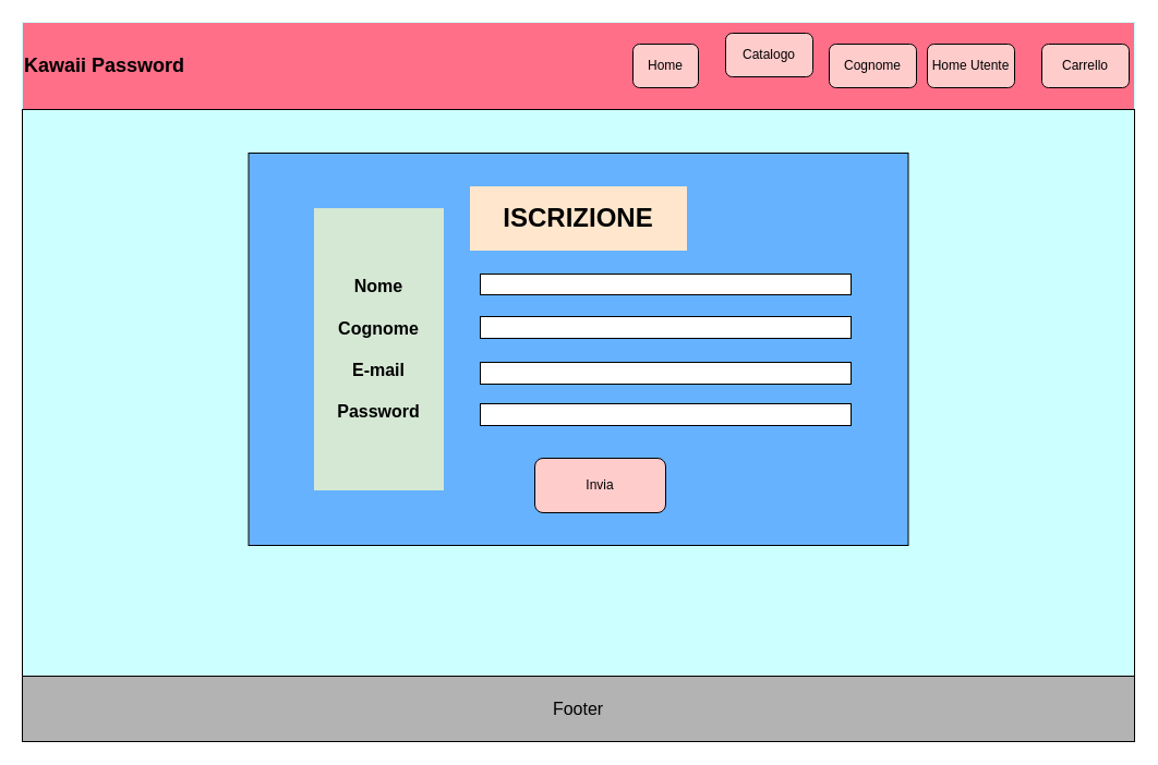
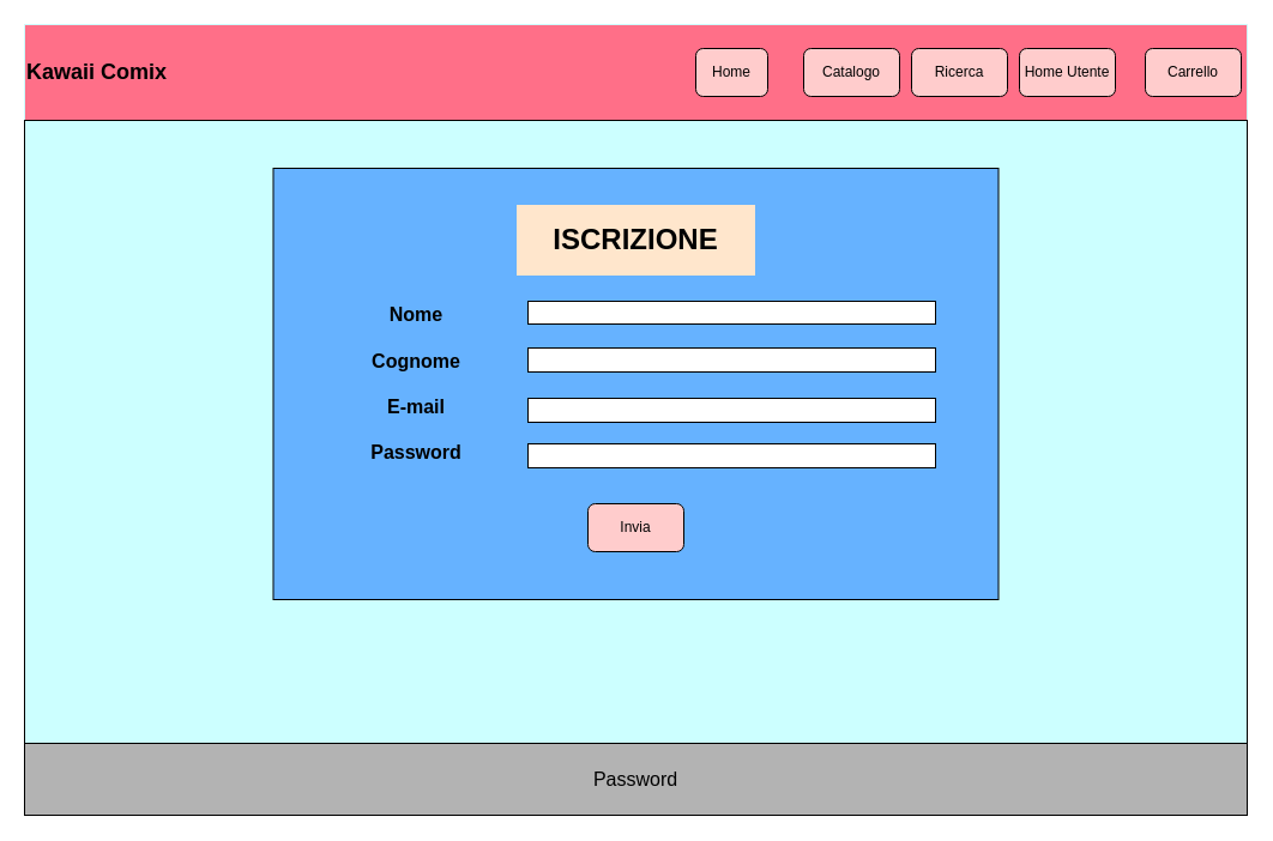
- <mxCell id="5" value="Catalogo" style="rounded=1;whiteSpace=wrap;html=1;fillColor=#FFCCCC;" vertex="1" parent="2"><mxGeometry x="645" y="10" width="80" height="40" as="geometry" /></mxCell>
+ <mxCell id="5" value="Catalogo" style="rounded=1;whiteSpace=wrap;html=1;fillColor=#FFCCCC;" vertex="1" parent="2"><mxGeometry x="650" y="20" width="80" height="40" as="geometry" /></mxCell>
- <mxCell id="2" value="&lt;font style=&quot;font-size: 18px;&quot;&gt;Kawaii Password&lt;/font&gt;" style="swimlane;whiteSpace=wrap;html=1;startSize=80;fillColor=#FF6F88;align=left;strokeColor=#CCFFFF;" vertex="1" parent="1"><mxGeometry x="20" y="20" width="1020" height="644" as="geometry" /></mxCell>
+ <mxCell id="2" value="&lt;font style=&quot;font-size: 18px;&quot;&gt;Kawaii Comix&lt;/font&gt;" style="swimlane;whiteSpace=wrap;html=1;startSize=80;fillColor=#FF6F88;align=left;strokeColor=#CCFFFF;" vertex="1" parent="1"><mxGeometry x="20" y="20" width="1020" height="644" as="geometry" /></mxCell>
- <mxCell id="6" value="Cognome" style="rounded=1;whiteSpace=wrap;html=1;fillColor=#FFCCCC;" vertex="1" parent="2"><mxGeometry x="740" y="20" width="80" height="40" as="geometry" /></mxCell>
+ <mxCell id="6" value="Ricerca" style="rounded=1;whiteSpace=wrap;html=1;fillColor=#FFCCCC;" vertex="1" parent="2"><mxGeometry x="740" y="20" width="80" height="40" as="geometry" /></mxCell>
- <mxCell id="11" value="&lt;font size=&quot;3&quot;&gt;&lt;b&gt;Nome&lt;br&gt;&lt;br&gt;Cognome&lt;br&gt;&lt;br&gt;E-mail&lt;br&gt;&lt;br&gt;Password&lt;/b&gt;&lt;br&gt;&lt;/font&gt;" style="rounded=0;whiteSpace=wrap;html=1;fillColor=#d5e8d4;strokeColor=#66B2FF;" vertex="1" parent="2"><mxGeometry x="267" y="170" width="120" height="260" as="geometry" /></mxCell>
+ <mxCell id="11" value="&lt;font size=&quot;3&quot;&gt;&lt;b&gt;Nome&lt;br&gt;&lt;br&gt;Cognome&lt;br&gt;&lt;br&gt;E-mail&lt;br&gt;&lt;br&gt;Password&lt;/b&gt;&lt;br&gt;&lt;/font&gt;" style="rounded=0;whiteSpace=wrap;html=1;fillColor=#66B2FF;strokeColor=#66B2FF;" vertex="1" parent="2"><mxGeometry x="267" y="170" width="120" height="260" as="geometry" /></mxCell>
- <mxCell id="10" value="Invia" style="rounded=1;whiteSpace=wrap;html=1;fillColor=#FFCCCC;" vertex="1" parent="2"><mxGeometry x="470" y="400" width="120" height="50" as="geometry" /></mxCell>
+ <mxCell id="10" value="Invia" style="rounded=1;whiteSpace=wrap;html=1;fillColor=#FFCCCC;" vertex="1" parent="2"><mxGeometry x="470" y="400" width="80" height="40" as="geometry" /></mxCell>
- <mxCell id="18" value="&lt;font size=&quot;3&quot;&gt;Footer&lt;/font&gt;" style="whiteSpace=wrap;html=1;fillColor=#B3B3B3;" vertex="1" parent="1"><mxGeometry x="20" y="620" width="1020" height="60" as="geometry" /></mxCell>
+ <mxCell id="18" value="&lt;font size=&quot;3&quot;&gt;Password&lt;/font&gt;" style="whiteSpace=wrap;html=1;fillColor=#B3B3B3;" vertex="1" parent="1"><mxGeometry x="20" y="620" width="1020" height="60" as="geometry" /></mxCell>
